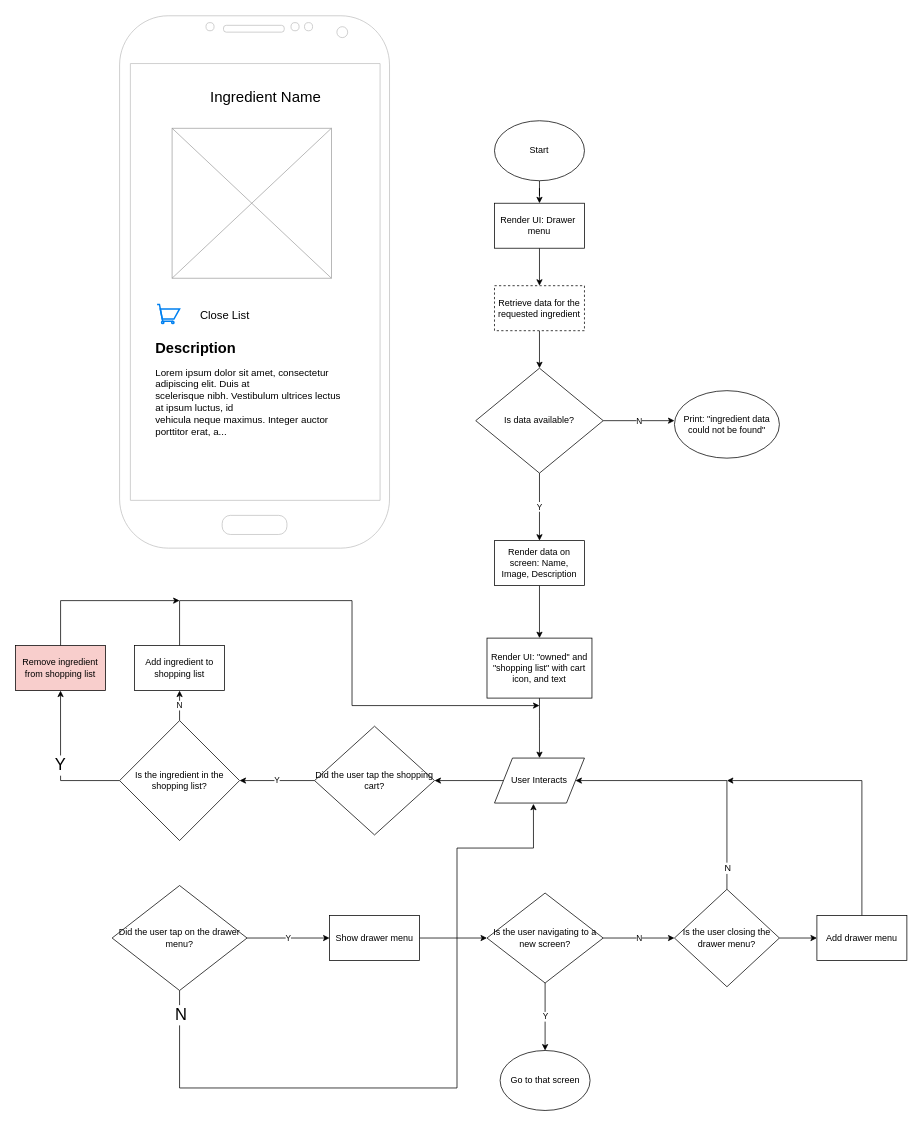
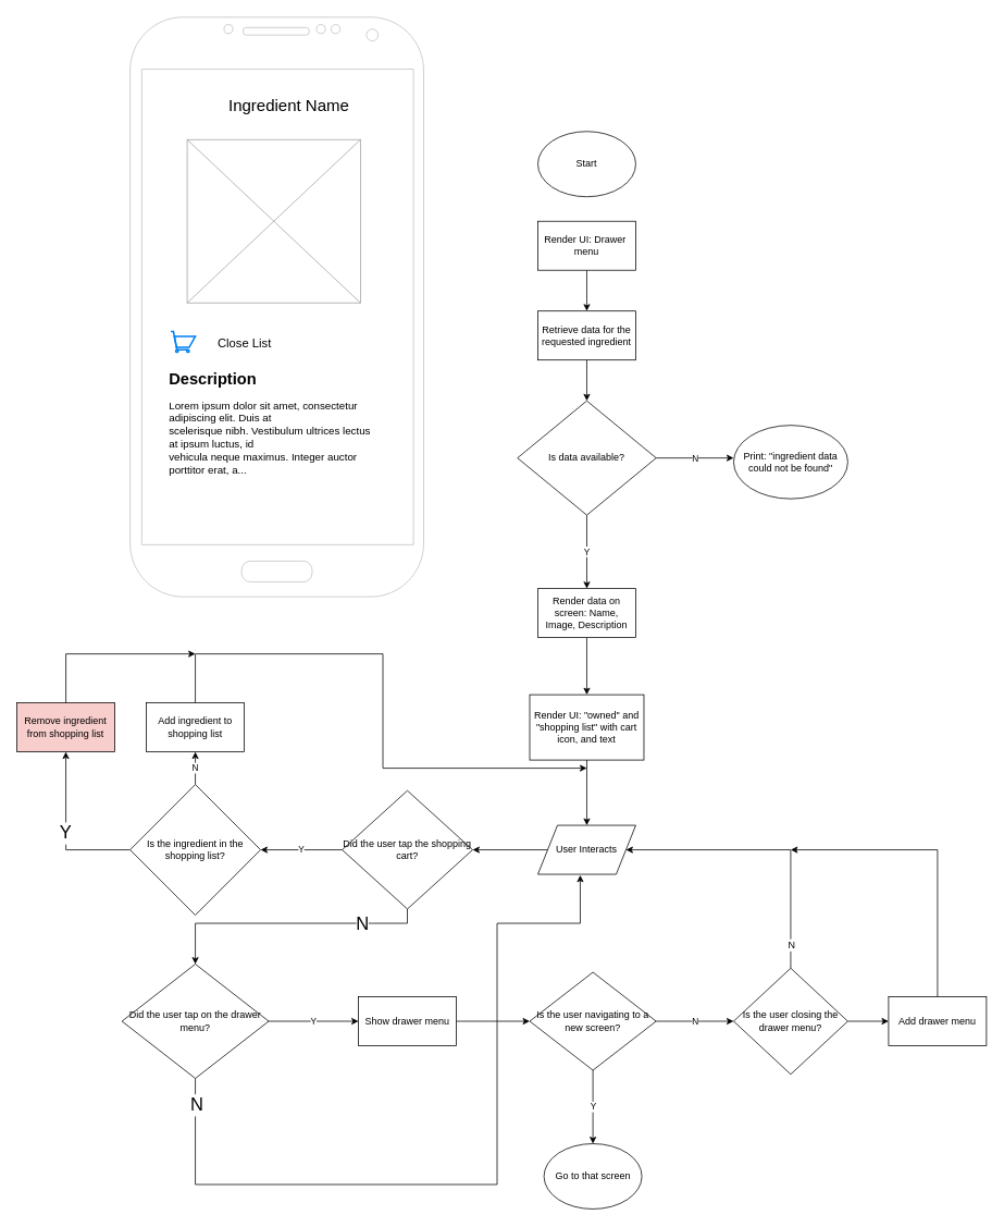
- <mxCell id="2" style="edgeStyle=orthogonalEdgeStyle;rounded=0;orthogonalLoop=1;jettySize=auto;html=1;entryX=0.5;entryY=0;entryDx=0;entryDy=0;" parent="1" source="3" target="14" edge="1"><mxGeometry relative="1" as="geometry" /></mxCell>
- <mxCell id="5" value="Retrieve data for the requested ingredient" style="rounded=0;whiteSpace=wrap;html=1;dashed=1;" parent="1" vertex="1"><mxGeometry x="659" y="380" width="120" height="60" as="geometry" /></mxCell>
+ <mxCell id="5" value="Retrieve data for the requested ingredient" style="rounded=0;whiteSpace=wrap;html=1;" parent="1" vertex="1"><mxGeometry x="659" y="380" width="120" height="60" as="geometry" /></mxCell>
+ <mxCell id="18" style="edgeStyle=orthogonalEdgeStyle;rounded=0;orthogonalLoop=1;jettySize=auto;html=1;fontSize=22;entryX=0.5;entryY=0;entryDx=0;entryDy=0;" edge="1" parent="1" source="20" target="27"><mxGeometry relative="1" as="geometry"><mxPoint x="239" y="1140" as="targetPoint" /><Array as="points"><mxPoint x="499" y="1130" /><mxPoint x="239" y="1130" /></Array></mxGeometry></mxCell>
+ <mxCell id="19" value="N" style="text;html=1;align=center;verticalAlign=middle;resizable=0;points=[];labelBackgroundColor=#ffffff;fontSize=22;" vertex="1" connectable="0" parent="18"><mxGeometry x="-0.557" relative="1" as="geometry"><mxPoint as="offset" /></mxGeometry></mxCell>
